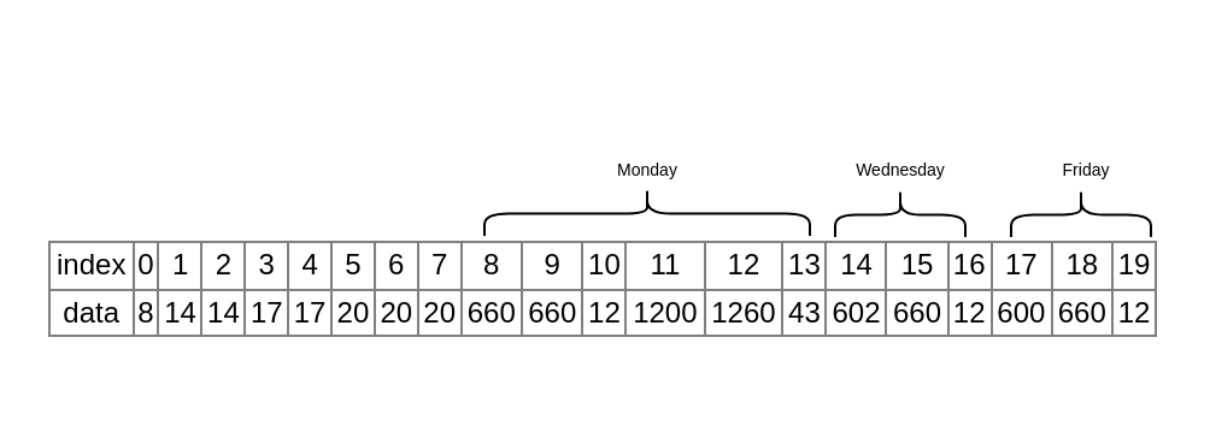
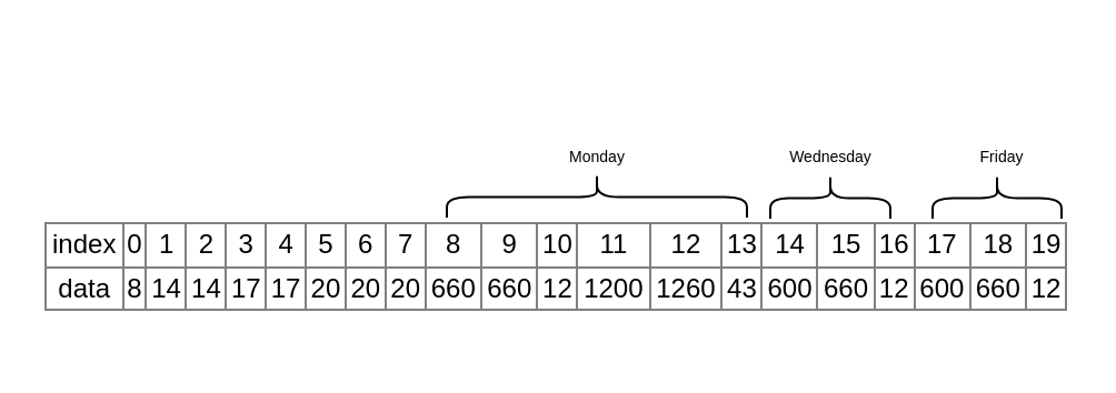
- <mxCell id="2" value="&lt;table border=&quot;1&quot; width=&quot;100%&quot; style=&quot;width: 100% ; height: 100% ; border-collapse: collapse&quot;&gt;&lt;tbody&gt;&lt;tr&gt;&lt;td&gt;index&lt;/td&gt;&lt;td&gt;0&lt;/td&gt;&lt;td&gt;1&lt;/td&gt;&lt;td&gt;2&lt;/td&gt;&lt;td&gt;3&lt;/td&gt;&lt;td&gt;4&lt;/td&gt;&lt;td&gt;5&lt;/td&gt;&lt;td&gt;6&lt;/td&gt;&lt;td&gt;7&lt;/td&gt;&lt;td&gt;8&lt;/td&gt;&lt;td&gt;9&lt;/td&gt;&lt;td&gt;10&lt;/td&gt;&lt;td&gt;11&lt;/td&gt;&lt;td&gt;12&lt;/td&gt;&lt;td&gt;13&lt;/td&gt;&lt;td&gt;14&lt;/td&gt;&lt;td&gt;15&lt;/td&gt;&lt;td&gt;16&lt;/td&gt;&lt;td&gt;17&lt;/td&gt;&lt;td&gt;18&lt;/td&gt;&lt;td&gt;19&lt;/td&gt;&lt;/tr&gt;&lt;tr&gt;&lt;td&gt;data&lt;/td&gt;&lt;td&gt;8&lt;/td&gt;&lt;td&gt;14&lt;/td&gt;&lt;td&gt;14&lt;/td&gt;&lt;td&gt;17&lt;/td&gt;&lt;td&gt;17&lt;/td&gt;&lt;td&gt;20&lt;/td&gt;&lt;td&gt;20&lt;/td&gt;&lt;td&gt;20&lt;/td&gt;&lt;td&gt;660&lt;/td&gt;&lt;td&gt;660&lt;/td&gt;&lt;td&gt;12&lt;/td&gt;&lt;td&gt;1200&lt;/td&gt;&lt;td&gt;1260&lt;/td&gt;&lt;td&gt;43&lt;/td&gt;&lt;td&gt;602&lt;/td&gt;&lt;td&gt;660&lt;/td&gt;&lt;td&gt;12&lt;/td&gt;&lt;td&gt;600&lt;/td&gt;&lt;td&gt;660&lt;/td&gt;&lt;td&gt;12&lt;/td&gt;&lt;/tr&gt;&lt;/tbody&gt;&lt;/table&gt;" style="text;html=1;strokeColor=none;fillColor=none;overflow=fill;align=center;" vertex="1" parent="1"><mxGeometry x="20" y="100" width="460" height="40" as="geometry" /></mxCell>
+ <mxCell id="2" value="&lt;table border=&quot;1&quot; width=&quot;100%&quot; style=&quot;width: 100% ; height: 100% ; border-collapse: collapse&quot;&gt;&lt;tbody&gt;&lt;tr&gt;&lt;td&gt;index&lt;/td&gt;&lt;td&gt;0&lt;/td&gt;&lt;td&gt;1&lt;/td&gt;&lt;td&gt;2&lt;/td&gt;&lt;td&gt;3&lt;/td&gt;&lt;td&gt;4&lt;/td&gt;&lt;td&gt;5&lt;/td&gt;&lt;td&gt;6&lt;/td&gt;&lt;td&gt;7&lt;/td&gt;&lt;td&gt;8&lt;/td&gt;&lt;td&gt;9&lt;/td&gt;&lt;td&gt;10&lt;/td&gt;&lt;td&gt;11&lt;/td&gt;&lt;td&gt;12&lt;/td&gt;&lt;td&gt;13&lt;/td&gt;&lt;td&gt;14&lt;/td&gt;&lt;td&gt;15&lt;/td&gt;&lt;td&gt;16&lt;/td&gt;&lt;td&gt;17&lt;/td&gt;&lt;td&gt;18&lt;/td&gt;&lt;td&gt;19&lt;/td&gt;&lt;/tr&gt;&lt;tr&gt;&lt;td&gt;data&lt;/td&gt;&lt;td&gt;8&lt;/td&gt;&lt;td&gt;14&lt;/td&gt;&lt;td&gt;14&lt;/td&gt;&lt;td&gt;17&lt;/td&gt;&lt;td&gt;17&lt;/td&gt;&lt;td&gt;20&lt;/td&gt;&lt;td&gt;20&lt;/td&gt;&lt;td&gt;20&lt;/td&gt;&lt;td&gt;660&lt;/td&gt;&lt;td&gt;660&lt;/td&gt;&lt;td&gt;12&lt;/td&gt;&lt;td&gt;1200&lt;/td&gt;&lt;td&gt;1260&lt;/td&gt;&lt;td&gt;43&lt;/td&gt;&lt;td&gt;600&lt;/td&gt;&lt;td&gt;660&lt;/td&gt;&lt;td&gt;12&lt;/td&gt;&lt;td&gt;600&lt;/td&gt;&lt;td&gt;660&lt;/td&gt;&lt;td&gt;12&lt;/td&gt;&lt;/tr&gt;&lt;/tbody&gt;&lt;/table&gt;" style="text;html=1;strokeColor=none;fillColor=none;overflow=fill;align=center;" vertex="1" parent="1"><mxGeometry x="20" y="100" width="460" height="40" as="geometry" /></mxCell>
